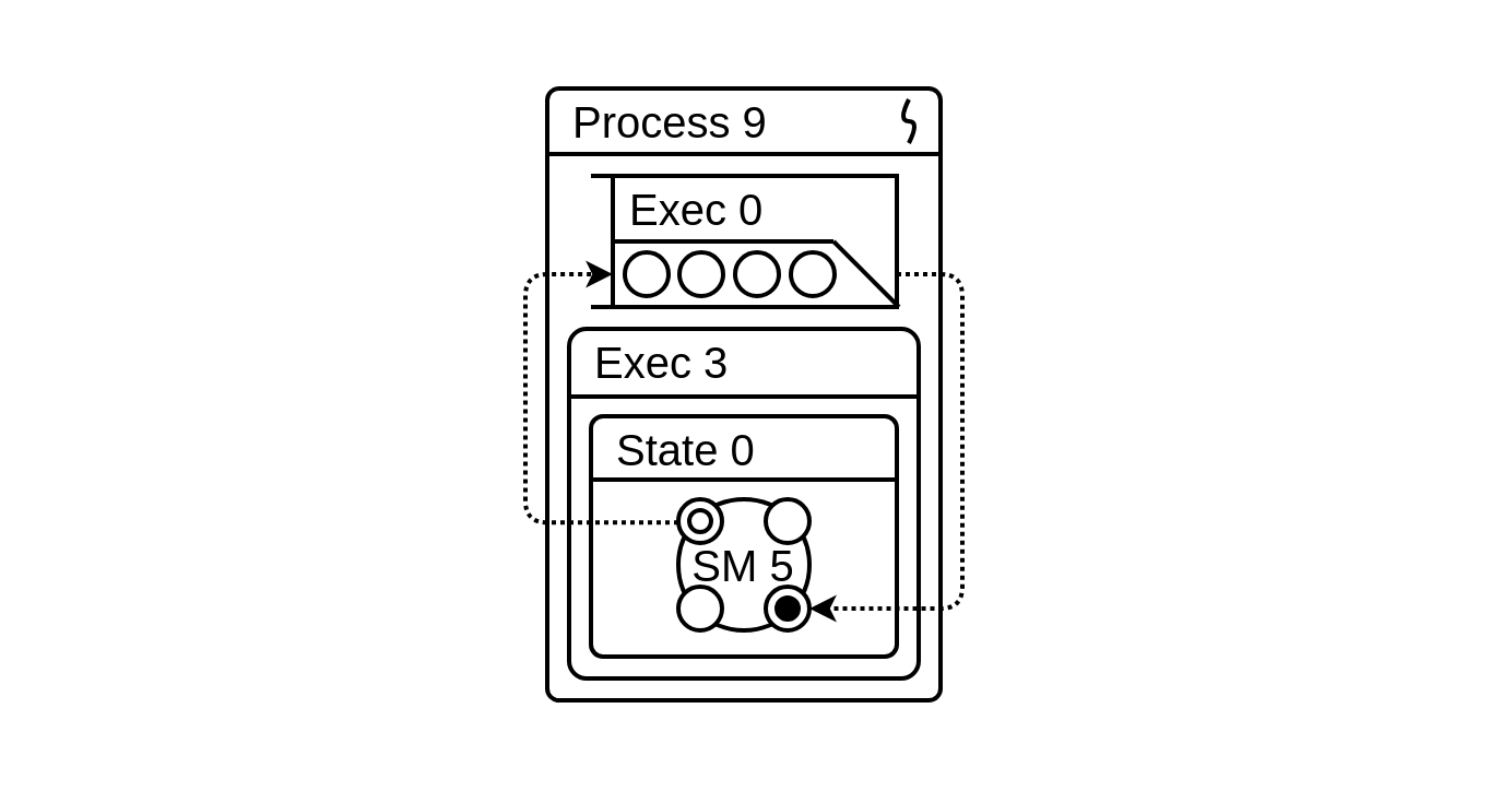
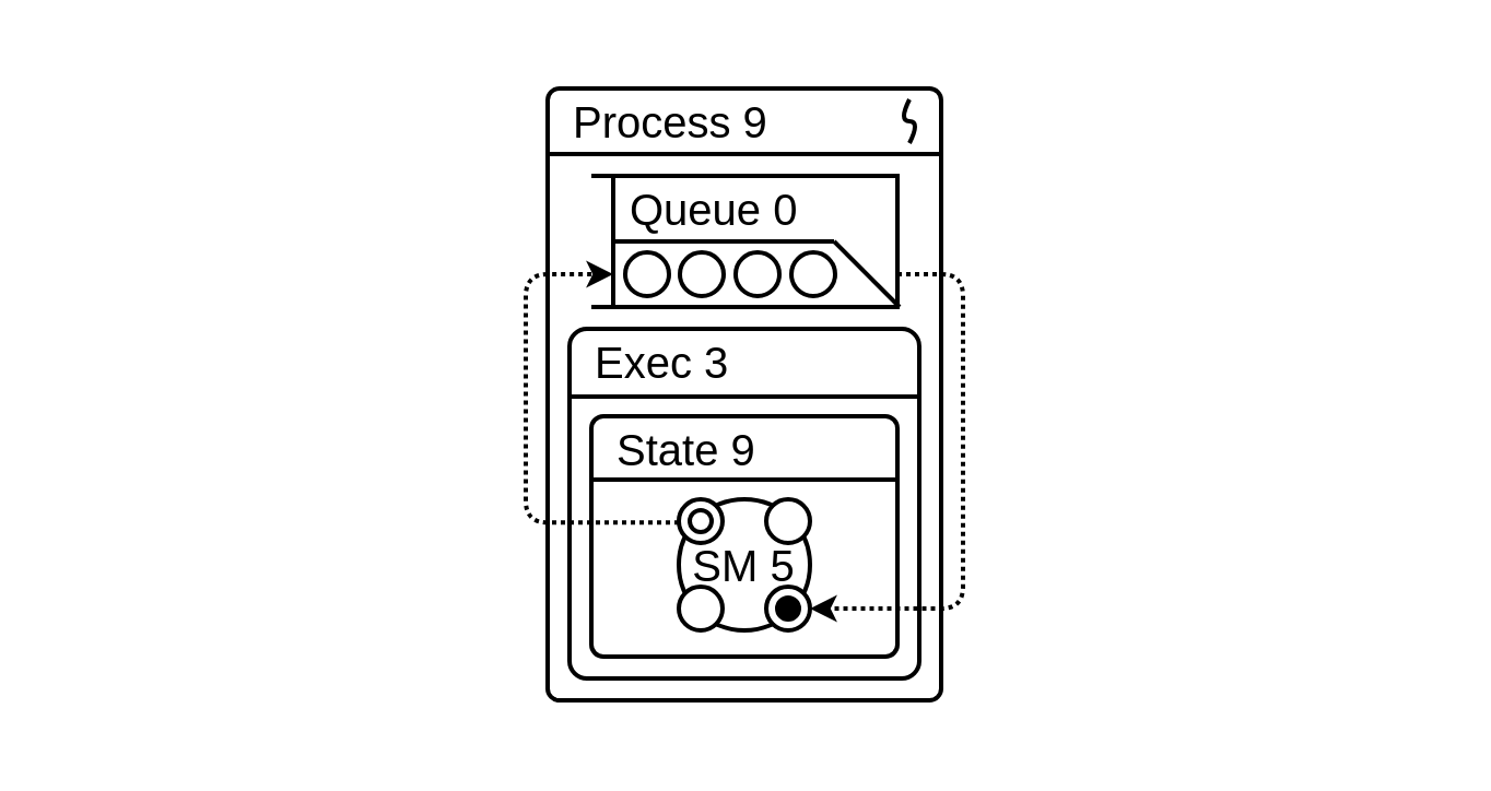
- <mxCell id="14" value="&lt;div style=&quot;text-align: left; font-size: 20px;&quot;&gt;&lt;font style=&quot;font-size: 20px;&quot;&gt;&lt;span style=&quot;font-size: 20px;&quot;&gt;Exec 0&lt;/span&gt;&lt;/font&gt;&lt;/div&gt;" style="text;html=1;strokeColor=none;fillColor=none;align=left;verticalAlign=middle;whiteSpace=wrap;rounded=0;fontFamily=Helvetica;fontSize=20;fontStyle=0" parent="1" vertex="1"><mxGeometry x="286" y="80" width="120" height="30" as="geometry" /></mxCell>
+ <mxCell id="14" value="&lt;div style=&quot;text-align: left; font-size: 20px;&quot;&gt;&lt;font style=&quot;font-size: 20px;&quot;&gt;&lt;span style=&quot;font-size: 20px;&quot;&gt;Queue 0&lt;/span&gt;&lt;/font&gt;&lt;/div&gt;" style="text;html=1;strokeColor=none;fillColor=none;align=left;verticalAlign=middle;whiteSpace=wrap;rounded=0;fontFamily=Helvetica;fontSize=20;fontStyle=0" parent="1" vertex="1"><mxGeometry x="286" y="80" width="120" height="30" as="geometry" /></mxCell>
- <mxCell id="25" value="&lt;div style=&quot;text-align: left; font-size: 20px;&quot;&gt;&lt;font style=&quot;font-size: 20px;&quot;&gt;&lt;span style=&quot;font-size: 20px;&quot;&gt;State 0&lt;/span&gt;&lt;/font&gt;&lt;/div&gt;" style="text;html=1;strokeColor=none;fillColor=none;align=left;verticalAlign=middle;whiteSpace=wrap;rounded=0;fontFamily=Helvetica;fontSize=20;fontStyle=0" parent="1" vertex="1"><mxGeometry x="280" y="190" width="120" height="30" as="geometry" /></mxCell>
+ <mxCell id="25" value="&lt;div style=&quot;text-align: left; font-size: 20px;&quot;&gt;&lt;font style=&quot;font-size: 20px;&quot;&gt;&lt;span style=&quot;font-size: 20px;&quot;&gt;State 9&lt;/span&gt;&lt;/font&gt;&lt;/div&gt;" style="text;html=1;strokeColor=none;fillColor=none;align=left;verticalAlign=middle;whiteSpace=wrap;rounded=0;fontFamily=Helvetica;fontSize=20;fontStyle=0" parent="1" vertex="1"><mxGeometry x="280" y="190" width="120" height="30" as="geometry" /></mxCell>
